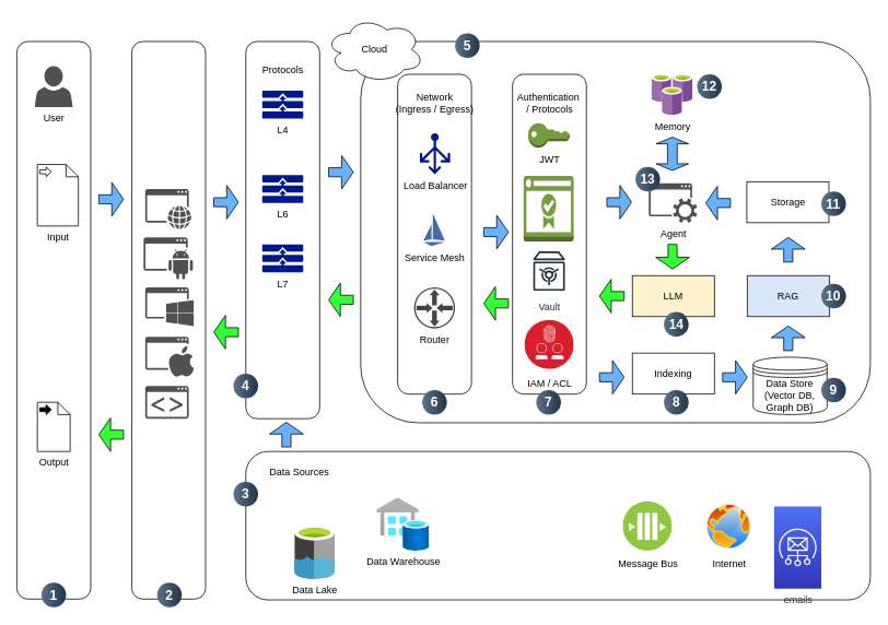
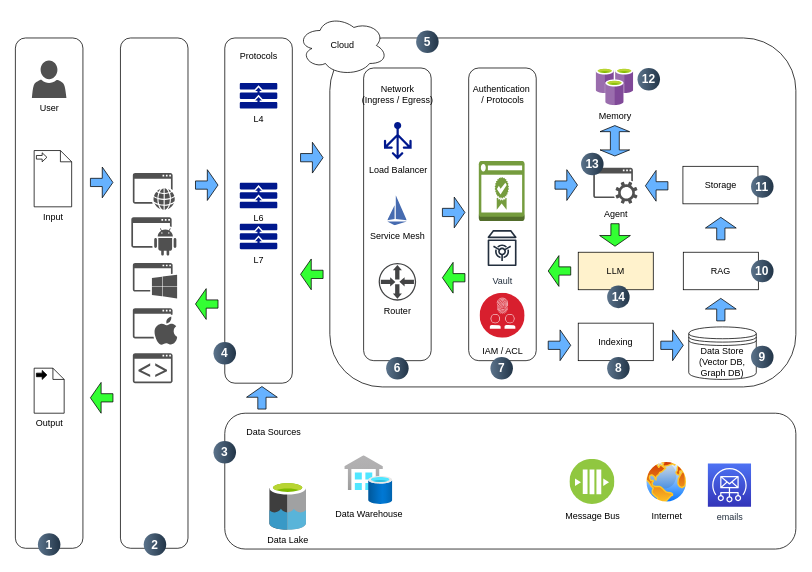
- <mxCell id="21" value="Protocols" style="text;html=1;align=center;verticalAlign=middle;resizable=0;points=[];autosize=1;strokeColor=none;fillColor=none;" parent="1" vertex="1"><mxGeometry x="309.02" y="70" width="70" height="30" as="geometry" /></mxCell>
+ <mxCell id="21" value="Protocols" style="text;html=1;align=center;verticalAlign=middle;resizable=0;points=[];autosize=1;strokeColor=none;fillColor=none;" parent="1" vertex="1"><mxGeometry x="309.02" y="60" width="70" height="30" as="geometry" /></mxCell>
- <mxCell id="32" value="JWT" style="outlineConnect=0;dashed=0;verticalLabelPosition=bottom;verticalAlign=top;align=center;html=1;shape=mxgraph.aws3.add_on;fillColor=#759C3E;gradientColor=none;" parent="1" vertex="1"><mxGeometry x="643.27" y="149.5" width="50.5" height="30" as="geometry" /></mxCell>
- <mxCell id="23" value="L6" style="sketch=0;aspect=fixed;pointerEvents=1;shadow=0;dashed=0;html=1;strokeColor=none;labelPosition=center;verticalLabelPosition=bottom;verticalAlign=top;align=center;fillColor=#00188D;shape=mxgraph.mscae.enterprise.protocol_stack" parent="1" vertex="1"><mxGeometry x="319.02" y="213" width="50" height="34" as="geometry" /></mxCell>
+ <mxCell id="23" value="L6" style="sketch=0;aspect=fixed;pointerEvents=1;shadow=0;dashed=0;html=1;strokeColor=none;labelPosition=center;verticalLabelPosition=bottom;verticalAlign=top;align=center;fillColor=#00188D;shape=mxgraph.mscae.enterprise.protocol_stack" parent="1" vertex="1"><mxGeometry x="319.02" y="243" width="50" height="34" as="geometry" /></mxCell>
- <mxCell id="39" value="RAG" style="html=1;dashed=0;whiteSpace=wrap;fillColor=#dae8fc;" parent="1" vertex="1"><mxGeometry x="910" y="335.5" width="100" height="50" as="geometry" /></mxCell>
+ <mxCell id="39" value="RAG" style="html=1;dashed=0;whiteSpace=wrap;" parent="1" vertex="1"><mxGeometry x="910" y="335.5" width="100" height="50" as="geometry" /></mxCell>
- <mxCell id="61" value="emails" style="sketch=0;points=[[0,0,0],[0.25,0,0],[0.5,0,0],[0.75,0,0],[1,0,0],[0,1,0],[0.25,1,0],[0.5,1,0],[0.75,1,0],[1,1,0],[0,0.25,0],[0,0.5,0],[0,0.75,0],[1,0.25,0],[1,0.5,0],[1,0.75,0]];outlineConnect=0;fontColor=#232F3E;gradientColor=#4D72F3;gradientDirection=north;fillColor=#3334B9;strokeColor=#ffffff;dashed=0;verticalLabelPosition=bottom;verticalAlign=top;align=center;html=1;fontSize=12;fontStyle=0;aspect=fixed;shape=mxgraph.aws4.resourceIcon;resIcon=mxgraph.aws4.simple_email_service;" parent="1" vertex="1"><mxGeometry x="942.75" y="617.13" width="57.5" height="100" as="geometry" /></mxCell>
+ <mxCell id="61" value="emails" style="sketch=0;points=[[0,0,0],[0.25,0,0],[0.5,0,0],[0.75,0,0],[1,0,0],[0,1,0],[0.25,1,0],[0.5,1,0],[0.75,1,0],[1,1,0],[0,0.25,0],[0,0.5,0],[0,0.75,0],[1,0.25,0],[1,0.5,0],[1,0.75,0]];outlineConnect=0;fontColor=#232F3E;gradientColor=#4D72F3;gradientDirection=north;fillColor=#3334B9;strokeColor=#ffffff;dashed=0;verticalLabelPosition=bottom;verticalAlign=top;align=center;html=1;fontSize=12;fontStyle=0;aspect=fixed;shape=mxgraph.aws4.resourceIcon;resIcon=mxgraph.aws4.simple_email_service;" parent="1" vertex="1"><mxGeometry x="942.75" y="617.13" width="57.5" height="57.5" as="geometry" /></mxCell>
